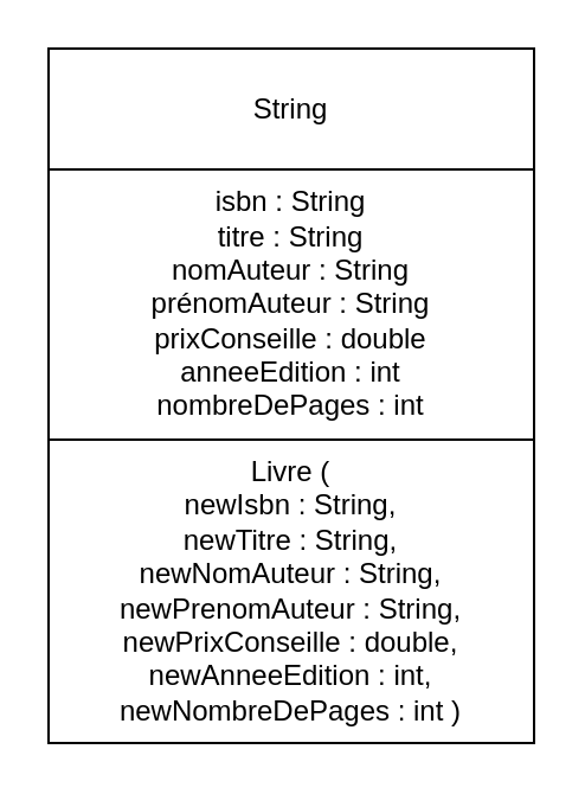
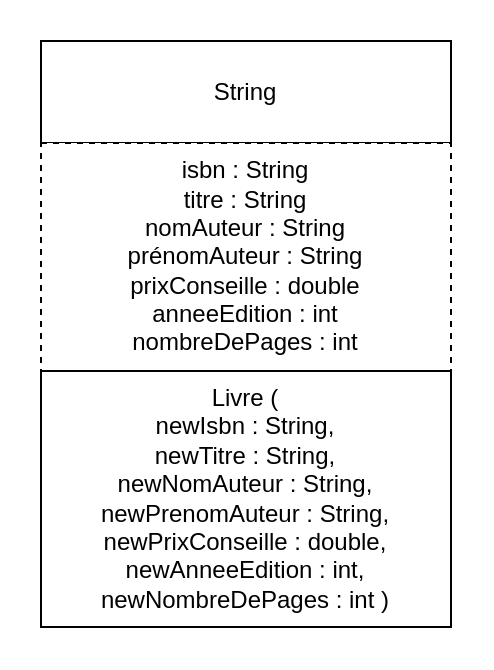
- <mxCell id="3" value="isbn : String&lt;br&gt;titre : String&lt;br&gt;nomAuteur : String&lt;br&gt;prénomAuteur : String&lt;br&gt;prixConseille : double&lt;br&gt;anneeEdition : int&lt;br&gt;nombreDePages : int" style="rounded=0;whiteSpace=wrap;html=1;" vertex="1" parent="1"><mxGeometry x="20" y="71" width="205" height="114" as="geometry" /></mxCell>
+ <mxCell id="3" value="isbn : String&lt;br&gt;titre : String&lt;br&gt;nomAuteur : String&lt;br&gt;prénomAuteur : String&lt;br&gt;prixConseille : double&lt;br&gt;anneeEdition : int&lt;br&gt;nombreDePages : int" style="rounded=0;whiteSpace=wrap;html=1;dashed=1;" vertex="1" parent="1"><mxGeometry x="20" y="71" width="205" height="114" as="geometry" /></mxCell>
